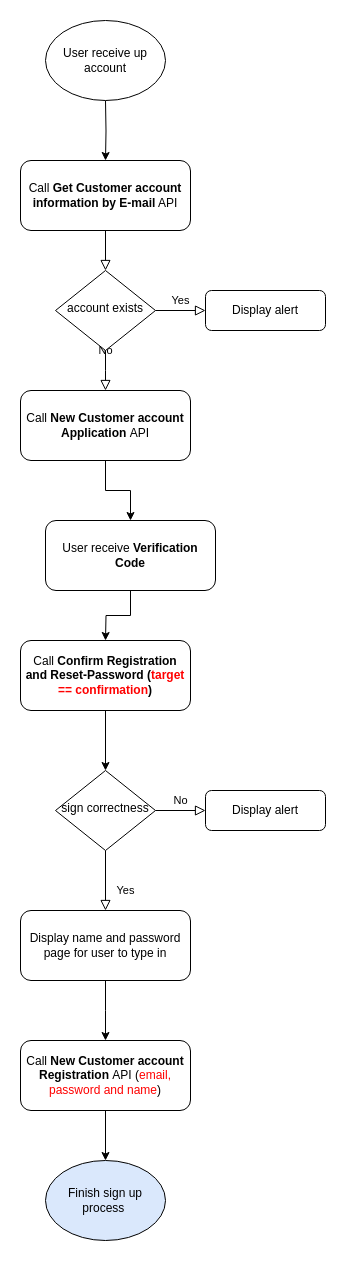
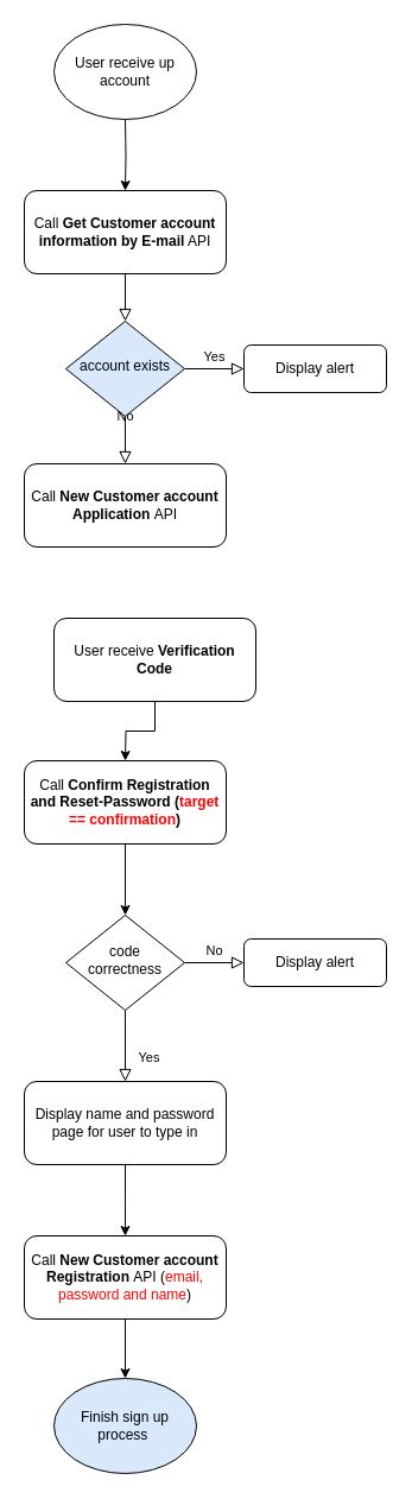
- <mxCell id="6" value="account exists" style="rhombus;whiteSpace=wrap;html=1;shadow=0;fontFamily=Helvetica;fontSize=12;align=center;strokeWidth=1;spacing=6;spacingTop=-4;" parent="1" vertex="1"><mxGeometry x="55" y="270" width="100" height="80" as="geometry" /></mxCell>
+ <mxCell id="6" value="account exists" style="rhombus;whiteSpace=wrap;html=1;shadow=0;fontFamily=Helvetica;fontSize=12;align=center;strokeWidth=1;spacing=6;spacingTop=-4;fillColor=#dae8fc;" parent="1" vertex="1"><mxGeometry x="55" y="270" width="100" height="80" as="geometry" /></mxCell>
- <mxCell id="10" style="edgeStyle=orthogonalEdgeStyle;rounded=0;orthogonalLoop=1;jettySize=auto;html=1;exitX=0.5;exitY=1;exitDx=0;exitDy=0;entryX=0.5;entryY=0;entryDx=0;entryDy=0;" edge="1" parent="1" source="11" target="14"><mxGeometry relative="1" as="geometry" /></mxCell>
- <mxCell id="17" value="sign correctness" style="rhombus;whiteSpace=wrap;html=1;shadow=0;fontFamily=Helvetica;fontSize=12;align=center;strokeWidth=1;spacing=6;spacingTop=-4;" vertex="1" parent="1"><mxGeometry x="55" y="770" width="100" height="80" as="geometry" /></mxCell>
+ <mxCell id="17" value="code correctness" style="rhombus;whiteSpace=wrap;html=1;shadow=0;fontFamily=Helvetica;fontSize=12;align=center;strokeWidth=1;spacing=6;spacingTop=-4;" vertex="1" parent="1"><mxGeometry x="55" y="770" width="100" height="80" as="geometry" /></mxCell>
